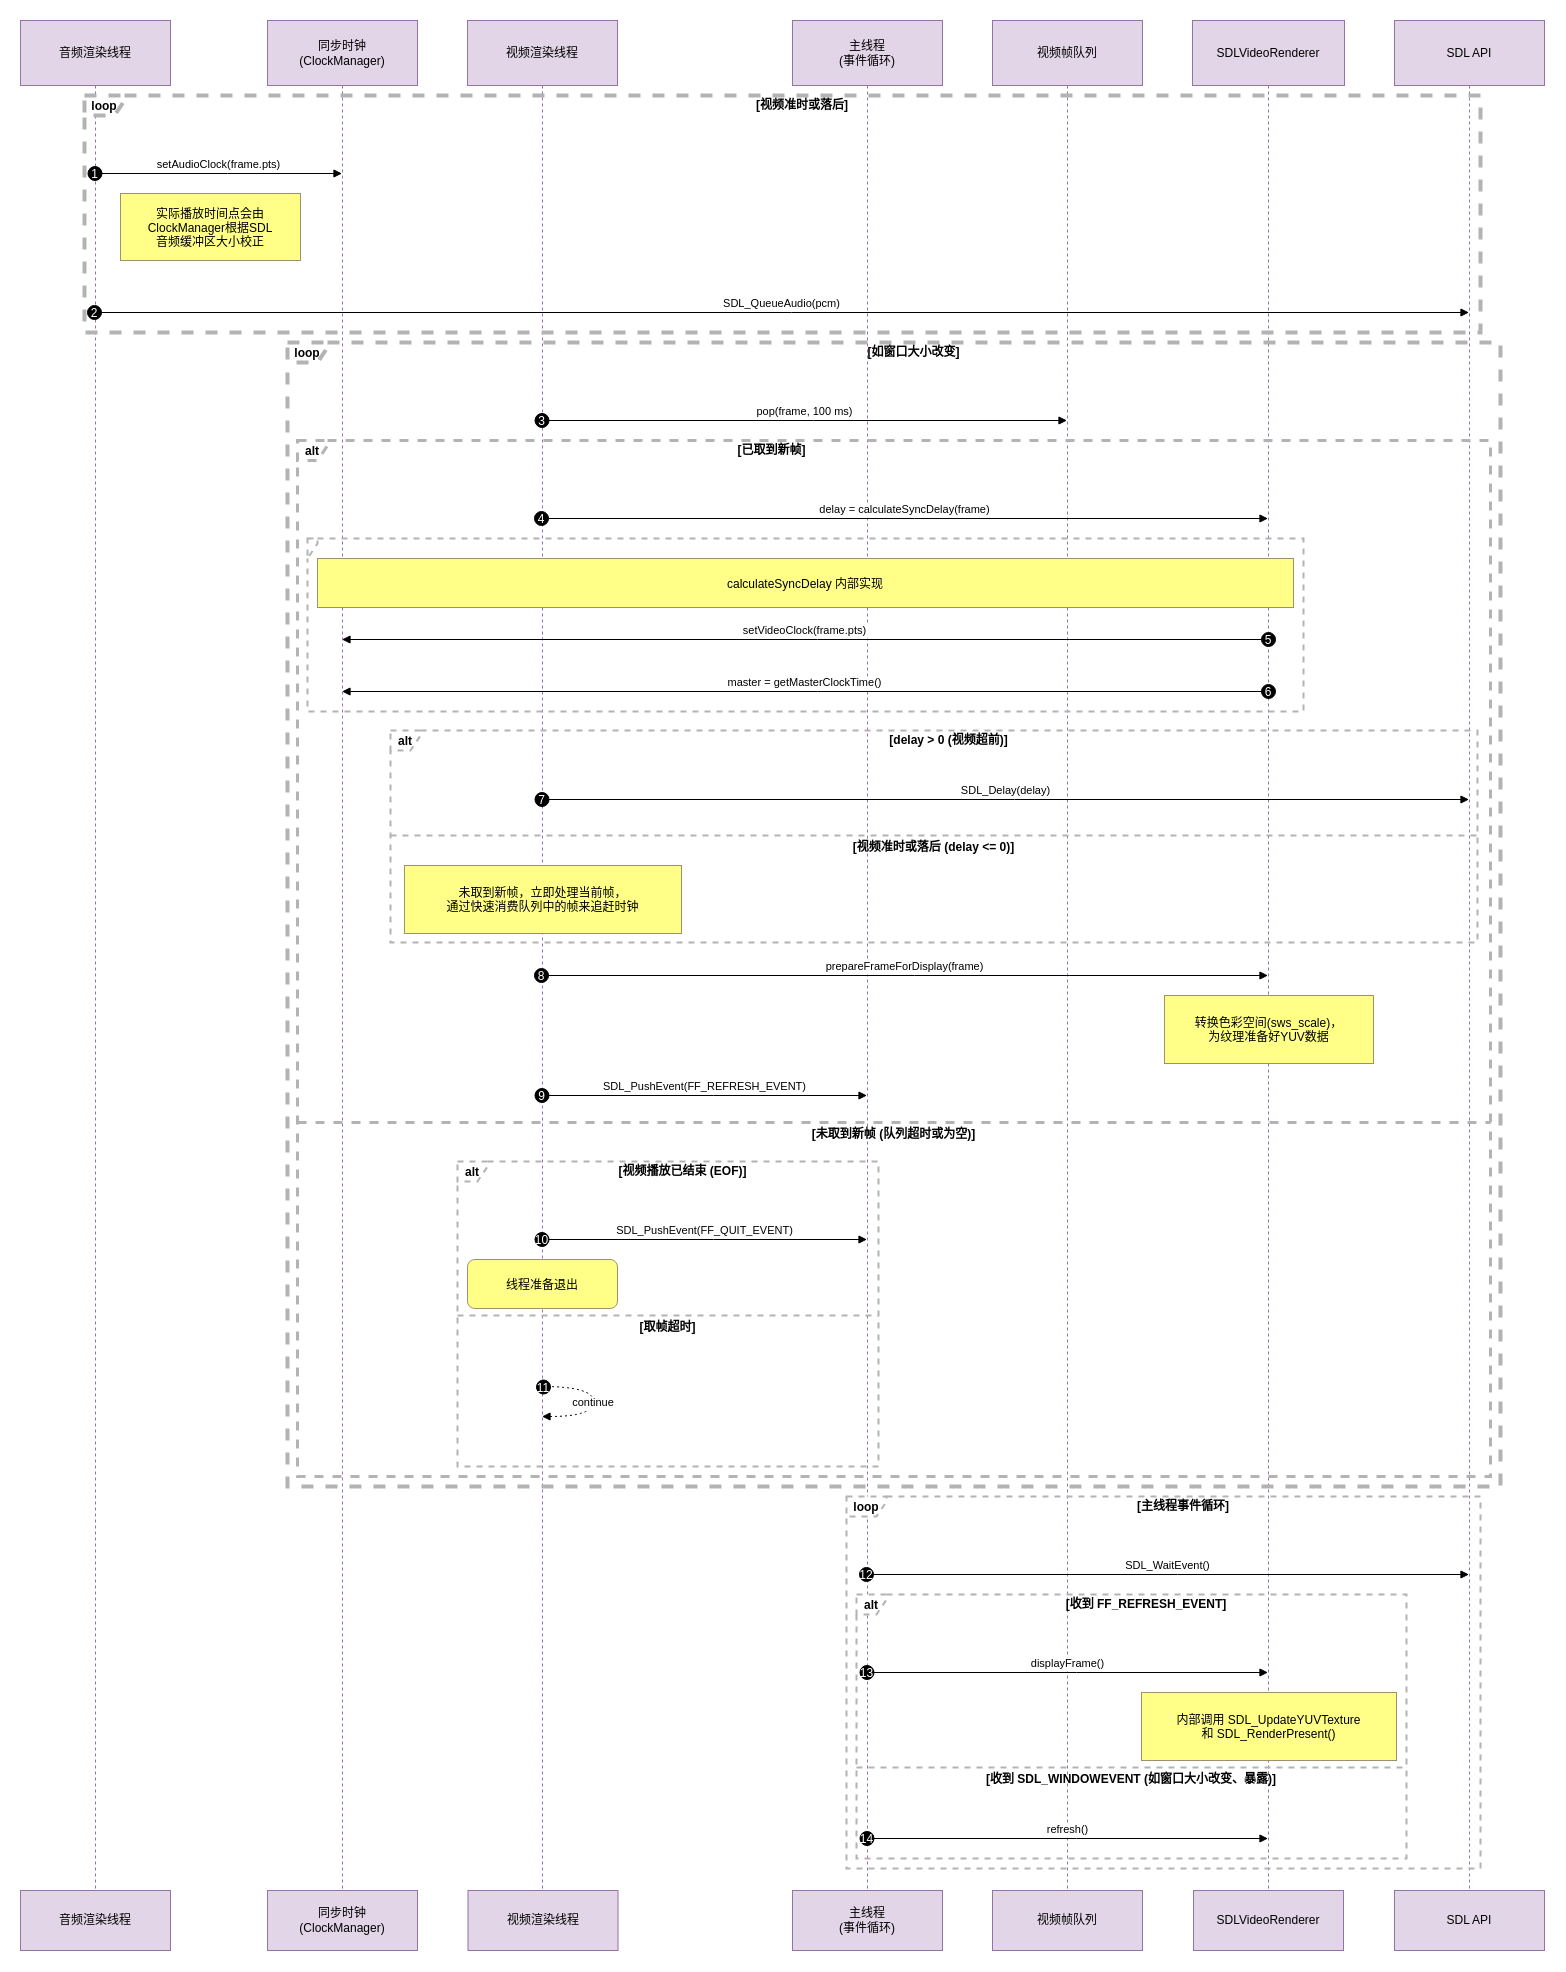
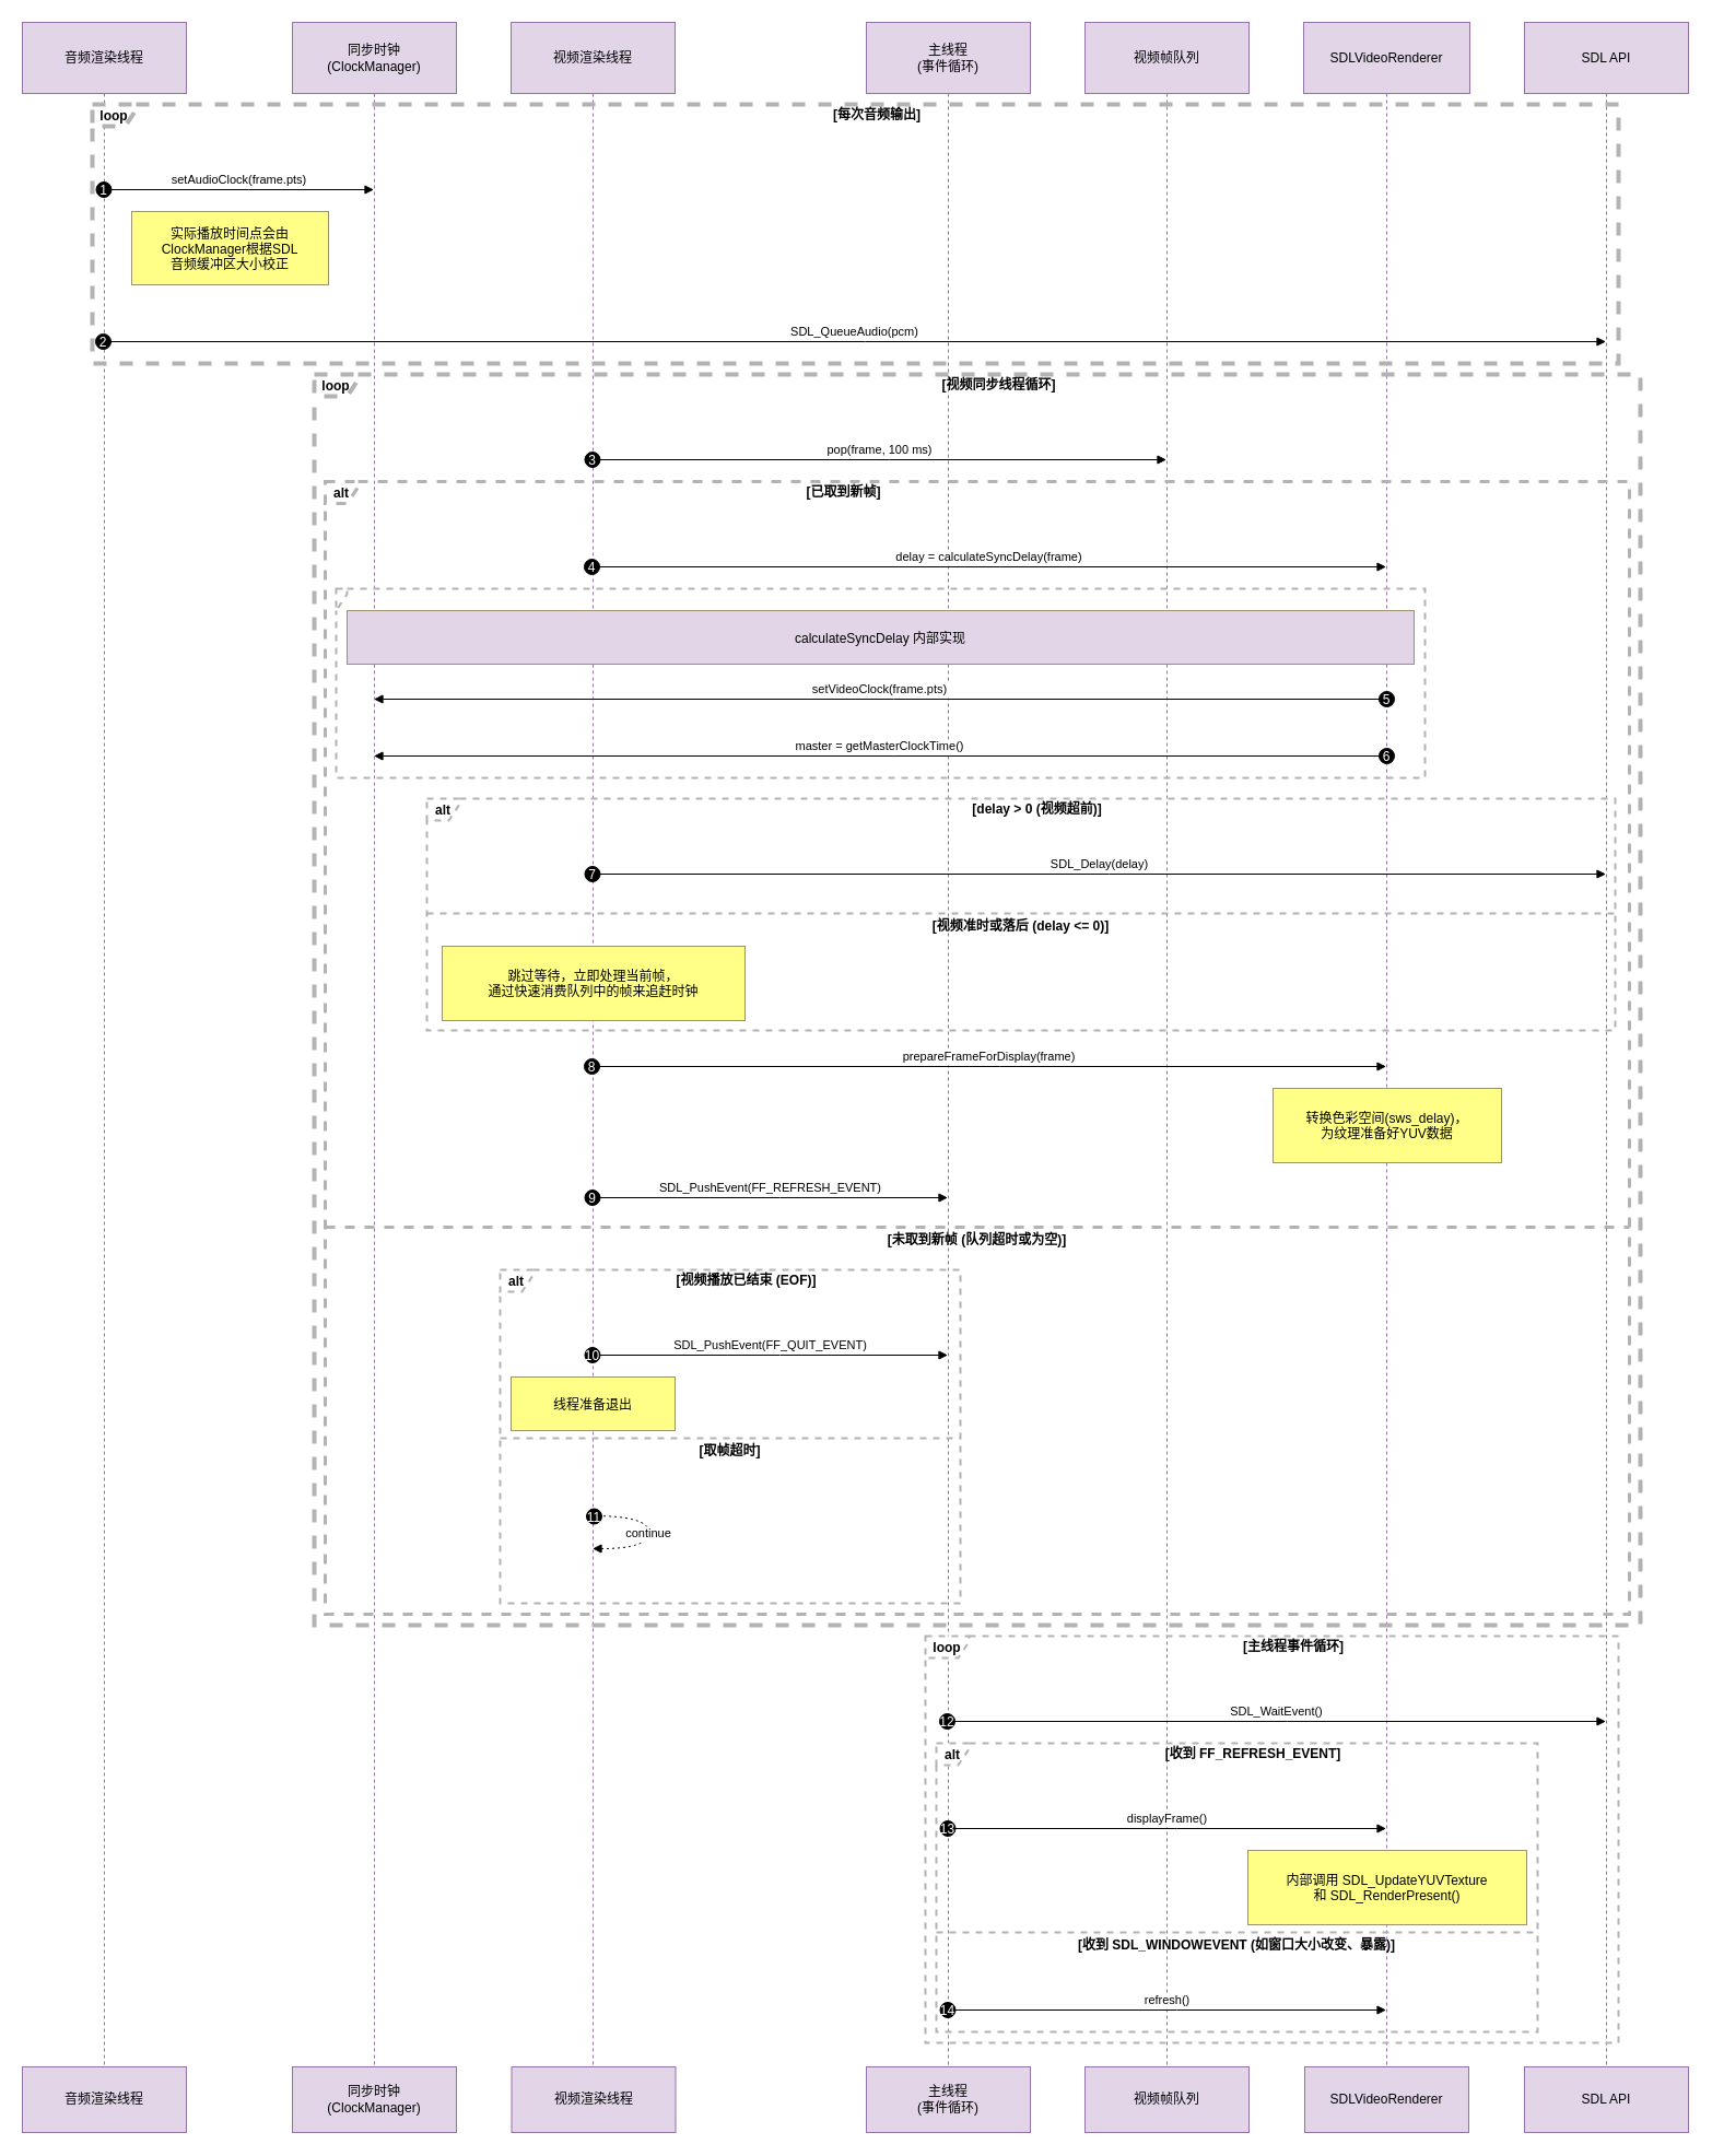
- <mxCell id="10" value="[视频准时或落后]" style="text;strokeColor=none;fillColor=none;align=center;verticalAlign=middle;whiteSpace=wrap;fontStyle=1" vertex="1" parent="9"><mxGeometry x="40" width="1356" height="20" as="geometry" /></mxCell>
+ <mxCell id="10" value="[每次音频输出]" style="text;strokeColor=none;fillColor=none;align=center;verticalAlign=middle;whiteSpace=wrap;fontStyle=1" vertex="1" parent="9"><mxGeometry x="40" width="1356" height="20" as="geometry" /></mxCell>
- <mxCell id="23" value="[如窗口大小改变]" style="text;strokeColor=none;fillColor=none;align=center;verticalAlign=middle;whiteSpace=wrap;fontStyle=1" vertex="1" parent="22"><mxGeometry x="40" width="1173" height="20" as="geometry" /></mxCell>
+ <mxCell id="23" value="[视频同步线程循环]" style="text;strokeColor=none;fillColor=none;align=center;verticalAlign=middle;whiteSpace=wrap;fontStyle=1" vertex="1" parent="22"><mxGeometry x="40" width="1173" height="20" as="geometry" /></mxCell>
- <mxCell id="58" value="calculateSyncDelay 内部实现" style="fillColor=#ffff88;strokeColor=#9E916F;fontStyle=0" vertex="1" parent="1"><mxGeometry x="317" y="558" width="976" height="49" as="geometry" /></mxCell>
+ <mxCell id="58" value="calculateSyncDelay 内部实现" style="fillColor=#e1d5e7;strokeColor=#9E916F;fontStyle=0;" vertex="1" parent="1"><mxGeometry x="317" y="558" width="976" height="49" as="geometry" /></mxCell>
- <mxCell id="59" value="未取到新帧，立即处理当前帧，&#10;通过快速消费队列中的帧来追赶时钟" style="fillColor=#ffff88;strokeColor=#9E916F;" vertex="1" parent="1"><mxGeometry x="404" y="865" width="277" height="68" as="geometry" /></mxCell>
+ <mxCell id="59" value="跳过等待，立即处理当前帧，&#10;通过快速消费队列中的帧来追赶时钟" style="fillColor=#ffff88;strokeColor=#9E916F;" vertex="1" parent="1"><mxGeometry x="404" y="865" width="277" height="68" as="geometry" /></mxCell>
- <mxCell id="60" value="转换色彩空间(sws_scale)，&#10;为纹理准备好YUV数据" style="fillColor=#ffff88;strokeColor=#9E916F;" vertex="1" parent="1"><mxGeometry x="1164" y="995" width="209" height="68" as="geometry" /></mxCell>
+ <mxCell id="60" value="转换色彩空间(sws_delay)，&#10;为纹理准备好YUV数据" style="fillColor=#ffff88;strokeColor=#9E916F;" vertex="1" parent="1"><mxGeometry x="1164" y="995" width="209" height="68" as="geometry" /></mxCell>
- <mxCell id="61" value="线程准备退出" style="fillColor=#ffff88;strokeColor=#9E916F;rounded=1;" vertex="1" parent="1"><mxGeometry x="467" y="1259" width="150" height="49" as="geometry" /></mxCell>
+ <mxCell id="61" value="线程准备退出" style="fillColor=#ffff88;strokeColor=#9E916F;" vertex="1" parent="1"><mxGeometry x="467" y="1259" width="150" height="49" as="geometry" /></mxCell>
